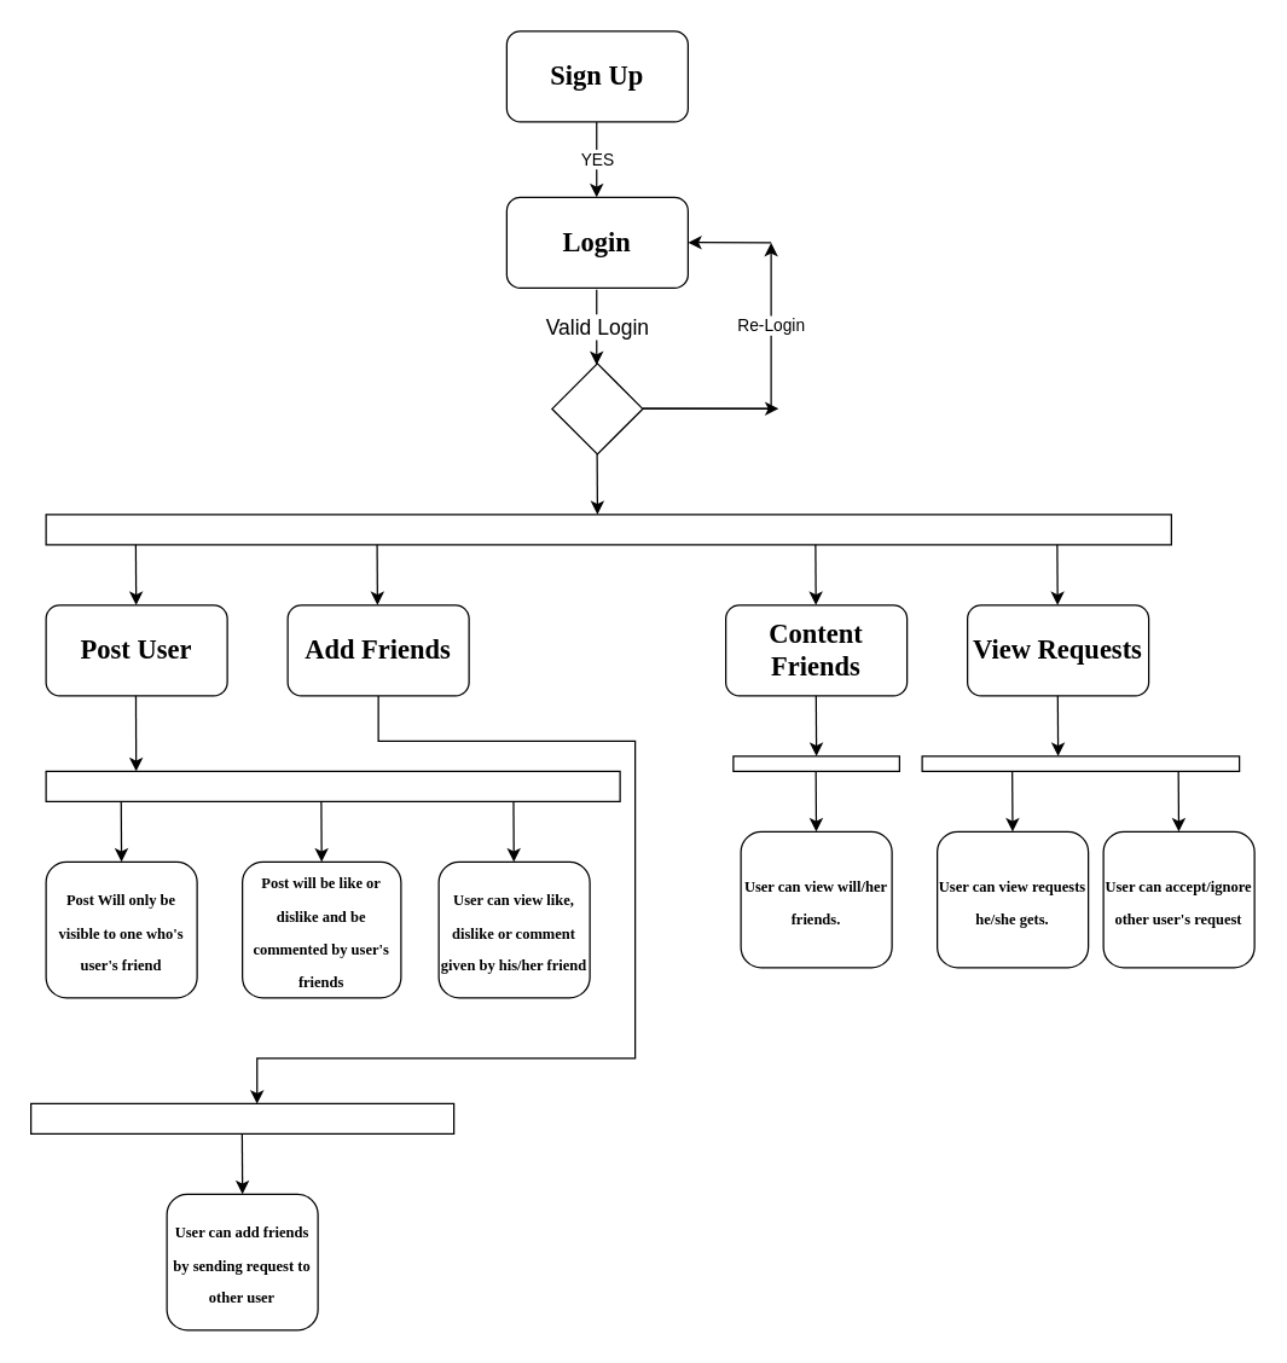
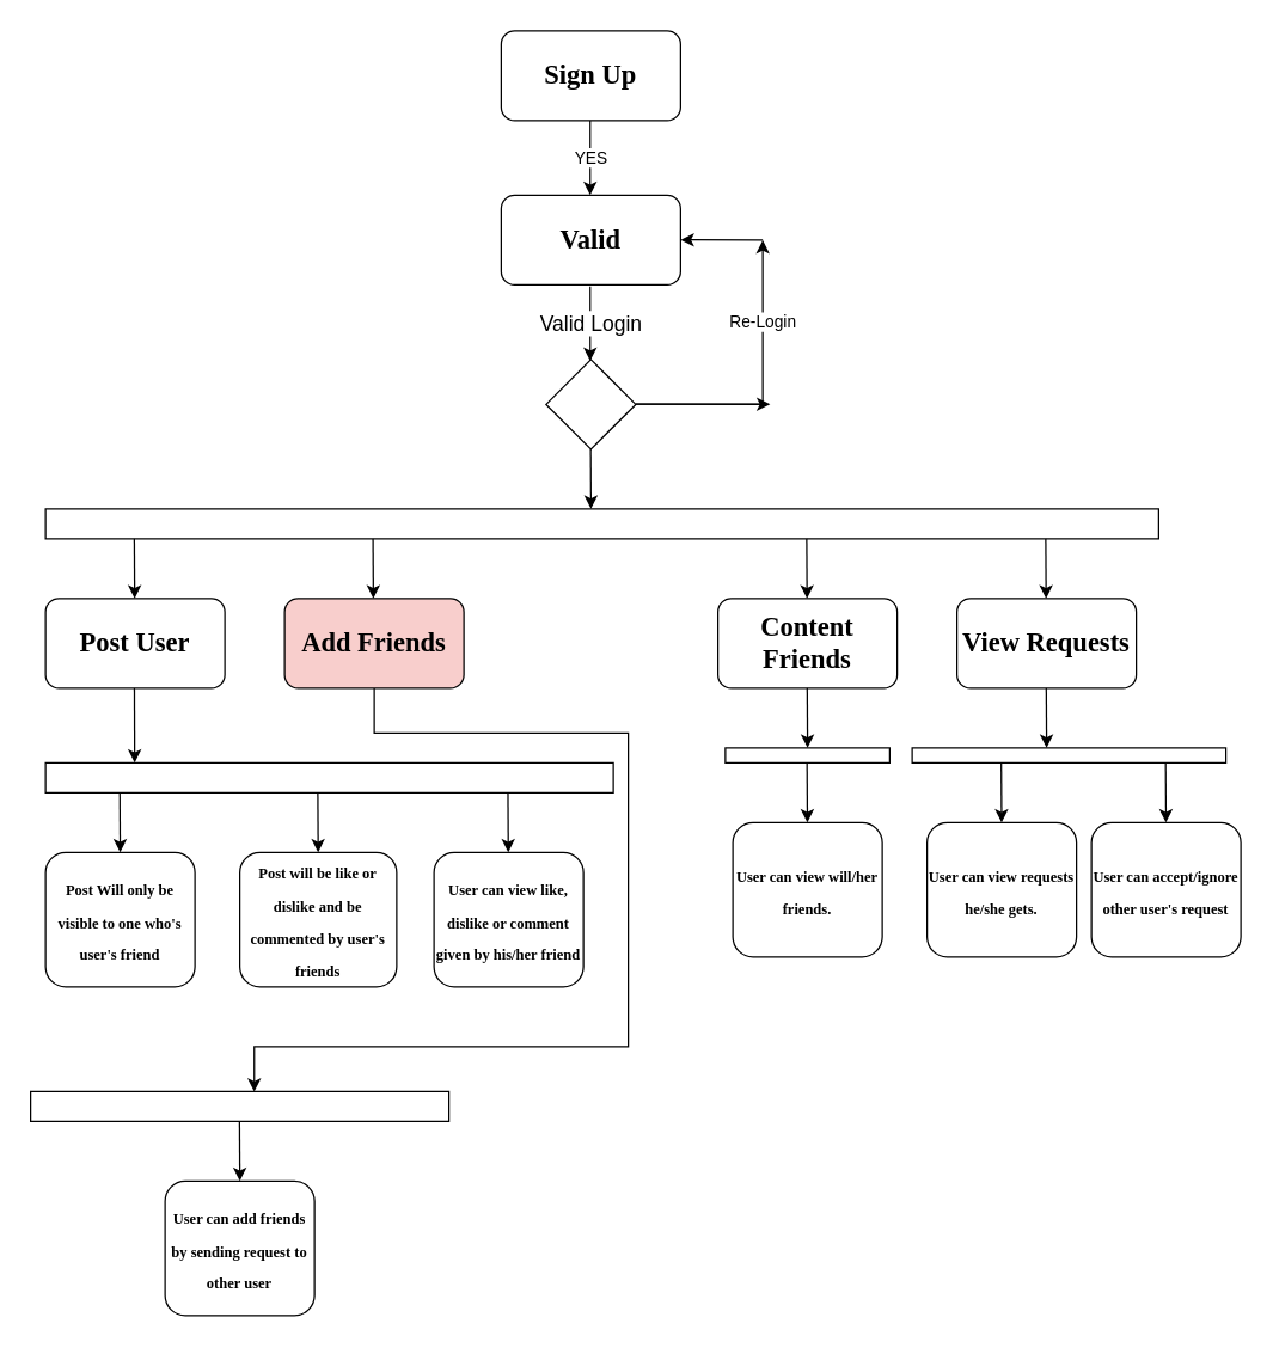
- <mxCell id="4" value="&lt;h2&gt;&lt;font face=&quot;Verdana&quot;&gt;Login&lt;/font&gt;&lt;/h2&gt;" style="rounded=1;whiteSpace=wrap;html=1;" vertex="1" parent="1"><mxGeometry x="335" y="130" width="120" height="60" as="geometry" /></mxCell>
+ <mxCell id="4" value="&lt;h2&gt;&lt;font face=&quot;Verdana&quot;&gt;Valid&lt;/font&gt;&lt;/h2&gt;" style="rounded=1;whiteSpace=wrap;html=1;" vertex="1" parent="1"><mxGeometry x="335" y="130" width="120" height="60" as="geometry" /></mxCell>
- <mxCell id="20" value="&lt;h2&gt;&lt;font face=&quot;Verdana&quot;&gt;Add Friends&lt;/font&gt;&lt;/h2&gt;" style="rounded=1;whiteSpace=wrap;html=1;" vertex="1" parent="1"><mxGeometry x="190" y="400" width="120" height="60" as="geometry" /></mxCell>
+ <mxCell id="20" value="&lt;h2&gt;&lt;font face=&quot;Verdana&quot;&gt;Add Friends&lt;/font&gt;&lt;/h2&gt;" style="rounded=1;whiteSpace=wrap;html=1;fillColor=#f8cecc;" vertex="1" parent="1"><mxGeometry x="190" y="400" width="120" height="60" as="geometry" /></mxCell>
